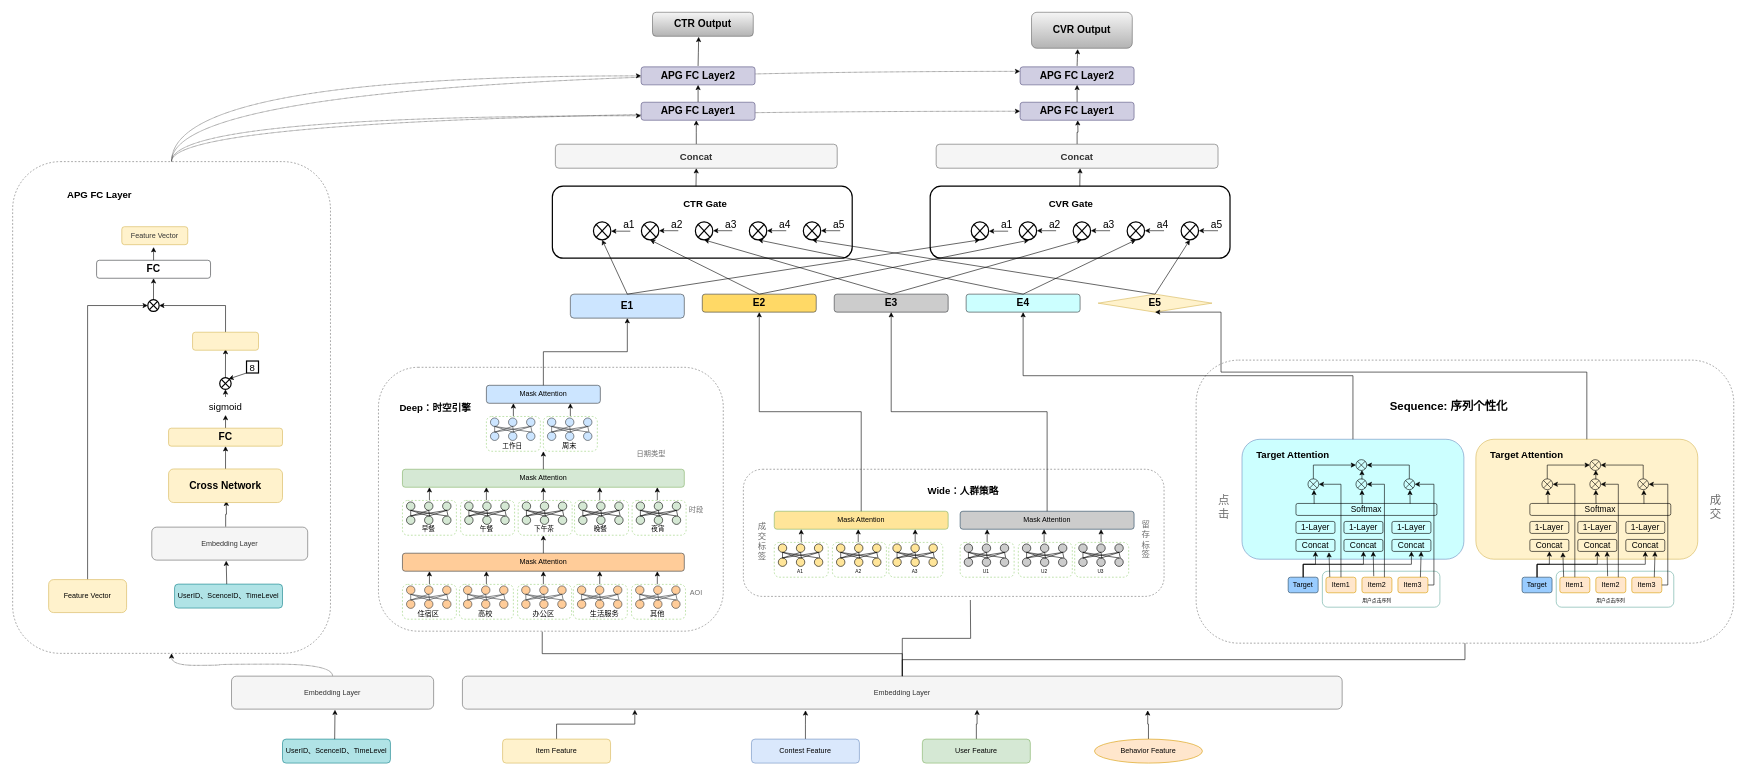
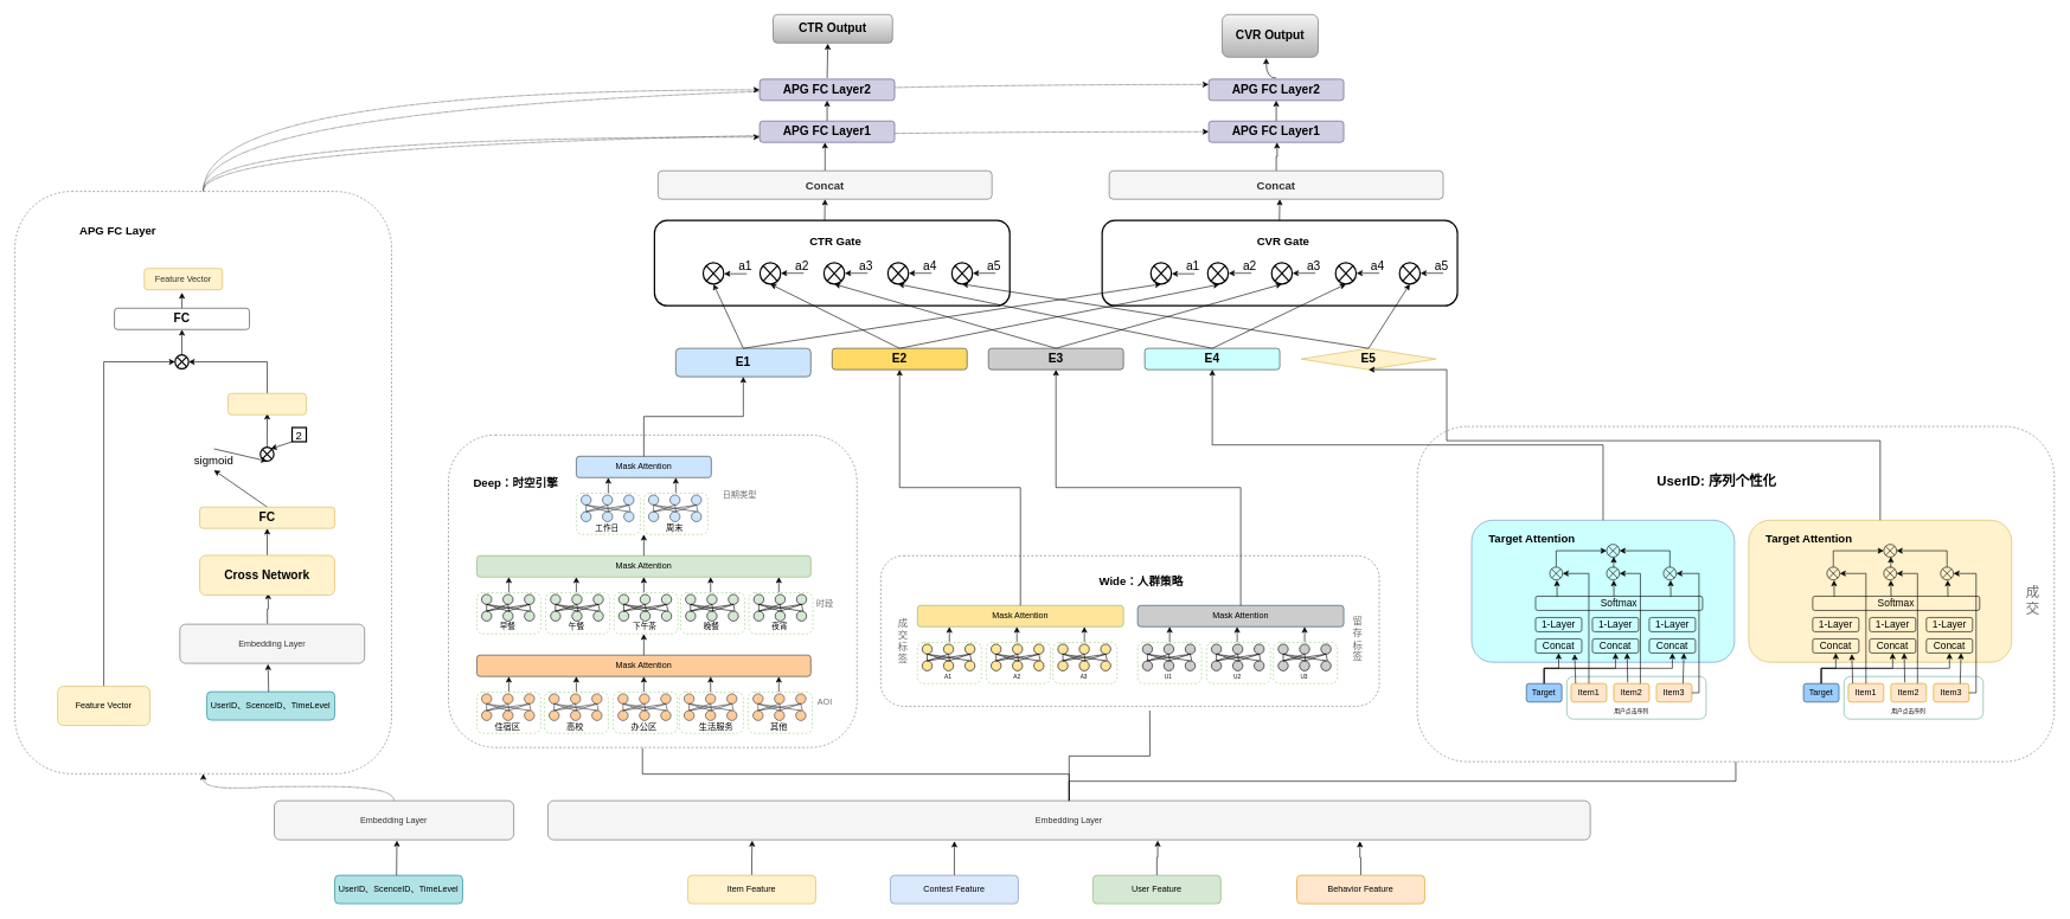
- <mxCell id="580" value="&lt;font style=&quot;font-size: 17px;&quot;&gt;&lt;b&gt;CVR Output&lt;/b&gt;&lt;/font&gt;" style="rounded=1;whiteSpace=wrap;html=1;fillColor=#f5f5f5;strokeColor=#666666;gradientColor=#b3b3b3;" vertex="1" parent="1"><mxGeometry x="1719" y="20" width="168" height="60" as="geometry" /></mxCell>
+ <mxCell id="580" value="&lt;font style=&quot;font-size: 17px;&quot;&gt;&lt;b&gt;CVR Output&lt;/b&gt;&lt;/font&gt;" style="rounded=1;whiteSpace=wrap;html=1;fillColor=#f5f5f5;strokeColor=#666666;gradientColor=#b3b3b3;" vertex="1" parent="1"><mxGeometry x="1719" y="20" width="135" height="60" as="geometry" /></mxCell>
- <mxCell id="536" value="&lt;font size=&quot;1&quot; color=&quot;#000000&quot;&gt;&lt;b style=&quot;font-size: 16px;&quot;&gt;CVR Gate&lt;/b&gt;&lt;/font&gt;" style="text;html=1;strokeColor=none;fillColor=none;align=center;verticalAlign=middle;whiteSpace=wrap;rounded=0;dashed=1;fontColor=#707070;opacity=1;" vertex="1" parent="1"><mxGeometry x="1720" y="324" width="130" height="30" as="geometry" /></mxCell>
+ <mxCell id="536" value="&lt;font size=&quot;1&quot; color=&quot;#000000&quot;&gt;&lt;b style=&quot;font-size: 16px;&quot;&gt;CVR Gate&lt;/b&gt;&lt;/font&gt;" style="text;html=1;strokeColor=none;fillColor=none;align=center;verticalAlign=middle;whiteSpace=wrap;rounded=0;dashed=1;fontColor=#707070;opacity=1;" vertex="1" parent="1"><mxGeometry x="1740" y="324" width="130" height="30" as="geometry" /></mxCell>
- <mxCell id="575" value="8" style="rounded=0;whiteSpace=wrap;html=1;labelBorderColor=none;strokeColor=#000000;strokeWidth=2;fontSize=16;fontColor=#000000;fillColor=none;" vertex="1" parent="1"><mxGeometry x="410" y="601.5" width="20" height="20" as="geometry" /></mxCell>
+ <mxCell id="575" value="2" style="rounded=0;whiteSpace=wrap;html=1;labelBorderColor=none;strokeColor=#000000;strokeWidth=2;fontSize=16;fontColor=#000000;fillColor=none;" vertex="1" parent="1"><mxGeometry x="410" y="601.5" width="20" height="20" as="geometry" /></mxCell>
- <mxCell id="569" value="sigmoid" style="text;html=1;strokeColor=none;fillColor=none;align=center;verticalAlign=middle;whiteSpace=wrap;rounded=0;labelBorderColor=none;strokeWidth=2;fontSize=16;fontColor=#000000;" vertex="1" parent="1"><mxGeometry x="345" y="661.5" width="60" height="30" as="geometry" /></mxCell>
+ <mxCell id="569" value="sigmoid" style="text;html=1;strokeColor=none;fillColor=none;align=center;verticalAlign=middle;whiteSpace=wrap;rounded=0;labelBorderColor=none;strokeWidth=2;fontSize=16;fontColor=#000000;" vertex="1" parent="1"><mxGeometry x="270" y="631.5" width="60" height="30" as="geometry" /></mxCell>
- <mxCell id="465" value="&lt;font size=&quot;1&quot; color=&quot;#000000&quot;&gt;&lt;b style=&quot;font-size: 19px;&quot;&gt;Sequence: 序列个性化&lt;/b&gt;&lt;/font&gt;" style="text;html=1;strokeColor=none;fillColor=none;align=center;verticalAlign=middle;whiteSpace=wrap;rounded=0;dashed=1;fontColor=#707070;opacity=1;" vertex="1" parent="1"><mxGeometry x="2310" y="662" width="210" height="30" as="geometry" /></mxCell>
+ <mxCell id="465" value="&lt;font size=&quot;1&quot; color=&quot;#000000&quot;&gt;&lt;b style=&quot;font-size: 19px;&quot;&gt;UserID: 序列个性化&lt;/b&gt;&lt;/font&gt;" style="text;html=1;strokeColor=none;fillColor=none;align=center;verticalAlign=middle;whiteSpace=wrap;rounded=0;dashed=1;fontColor=#707070;opacity=1;" vertex="1" parent="1"><mxGeometry x="2310" y="662" width="210" height="30" as="geometry" /></mxCell>
- <mxCell id="41" value="&lt;font color=&quot;#707070&quot;&gt;日期类型&lt;/font&gt;" style="text;html=1;strokeColor=none;fillColor=none;align=center;verticalAlign=middle;whiteSpace=wrap;rounded=0;dashed=1;opacity=1;" vertex="1" parent="1"><mxGeometry x="1055" y="742" width="60" height="30" as="geometry" /></mxCell>
+ <mxCell id="41" value="&lt;font color=&quot;#707070&quot;&gt;日期类型&lt;/font&gt;" style="text;html=1;strokeColor=none;fillColor=none;align=center;verticalAlign=middle;whiteSpace=wrap;rounded=0;dashed=1;opacity=1;" vertex="1" parent="1"><mxGeometry x="1010" y="682" width="60" height="30" as="geometry" /></mxCell>
- <mxCell id="417" value="&lt;font style=&quot;font-size: 19px;&quot; color=&quot;#707070&quot;&gt;点击&lt;/font&gt;" style="text;html=1;strokeColor=none;fillColor=none;align=center;verticalAlign=middle;whiteSpace=wrap;rounded=0;dashed=1;opacity=1;" vertex="1" parent="1"><mxGeometry x="2030" y="816" width="20" height="60" as="geometry" /></mxCell>
- <mxCell id="14" value="Item Feature" style="rounded=1;whiteSpace=wrap;html=1;fillColor=#fff2cc;strokeColor=#d6b656;" vertex="1" parent="1"><mxGeometry x="837" y="1232" width="180" height="40" as="geometry" /></mxCell>
+ <mxCell id="14" value="Item Feature" style="rounded=1;whiteSpace=wrap;html=1;fillColor=#fff2cc;strokeColor=#d6b656;" vertex="1" parent="1"><mxGeometry x="967" y="1232" width="180" height="40" as="geometry" /></mxCell>
- <mxCell id="20" value="Behavior Feature" style="ellipse;whiteSpace=wrap;html=1;fillColor=#ffe6cc;strokeColor=#d79b00;" vertex="1" parent="1"><mxGeometry x="1824" y="1232" width="180" height="40" as="geometry" /></mxCell>
+ <mxCell id="20" value="Behavior Feature" style="rounded=1;whiteSpace=wrap;html=1;fillColor=#ffe6cc;strokeColor=#d79b00;" vertex="1" parent="1"><mxGeometry x="1824" y="1232" width="180" height="40" as="geometry" /></mxCell>
